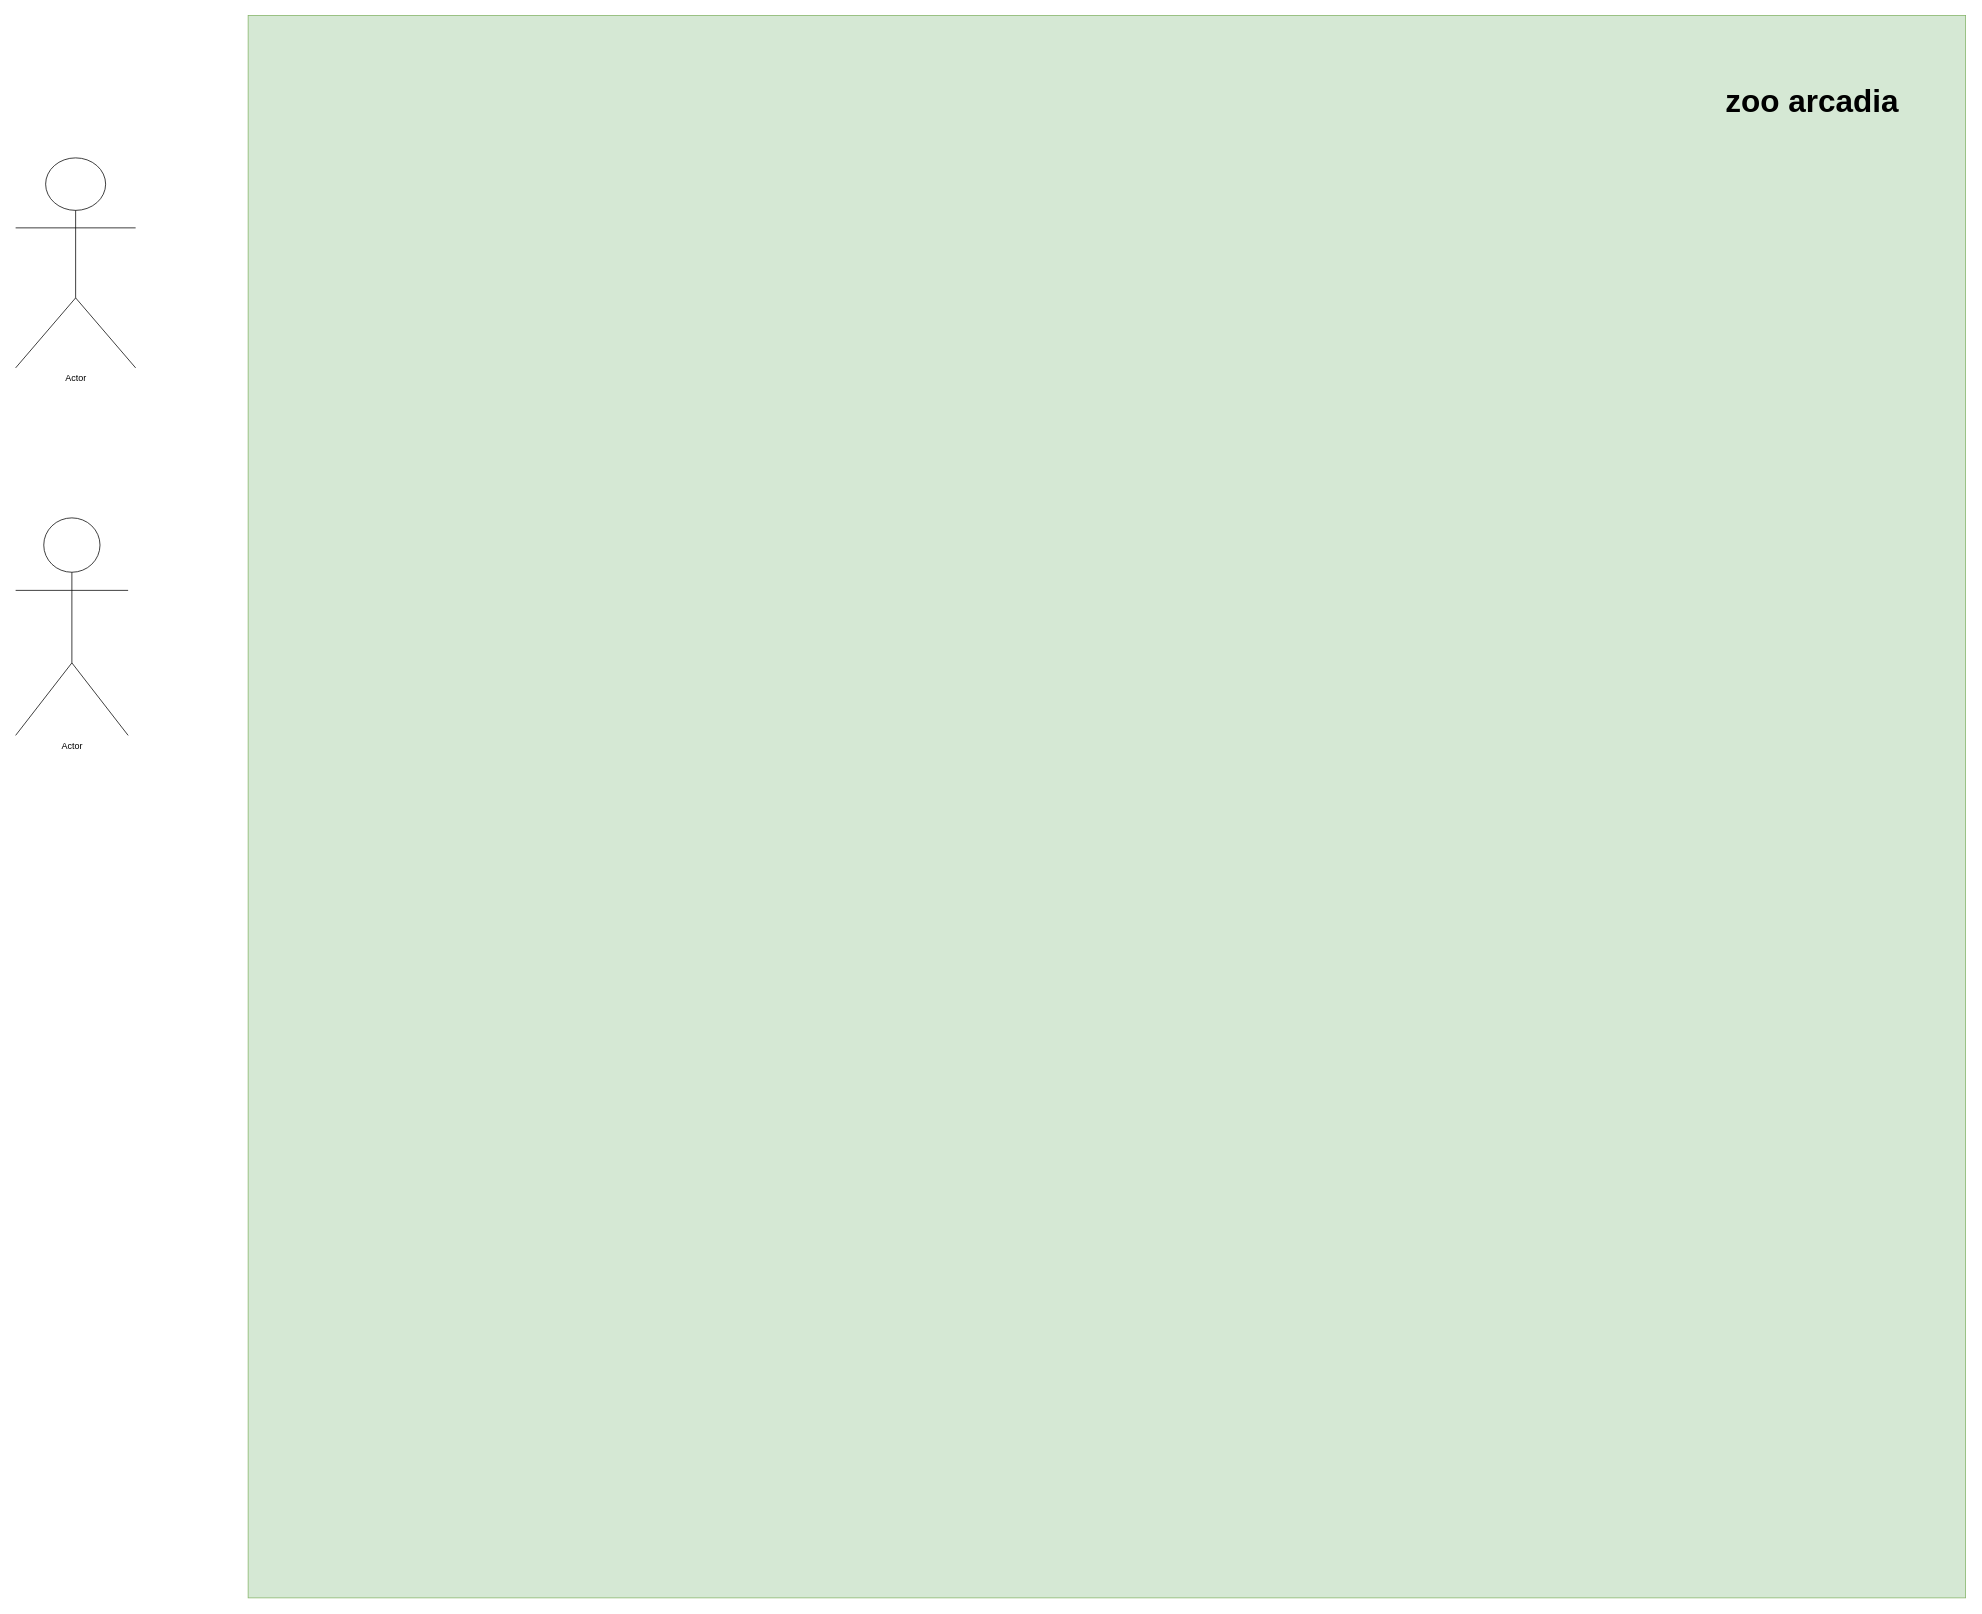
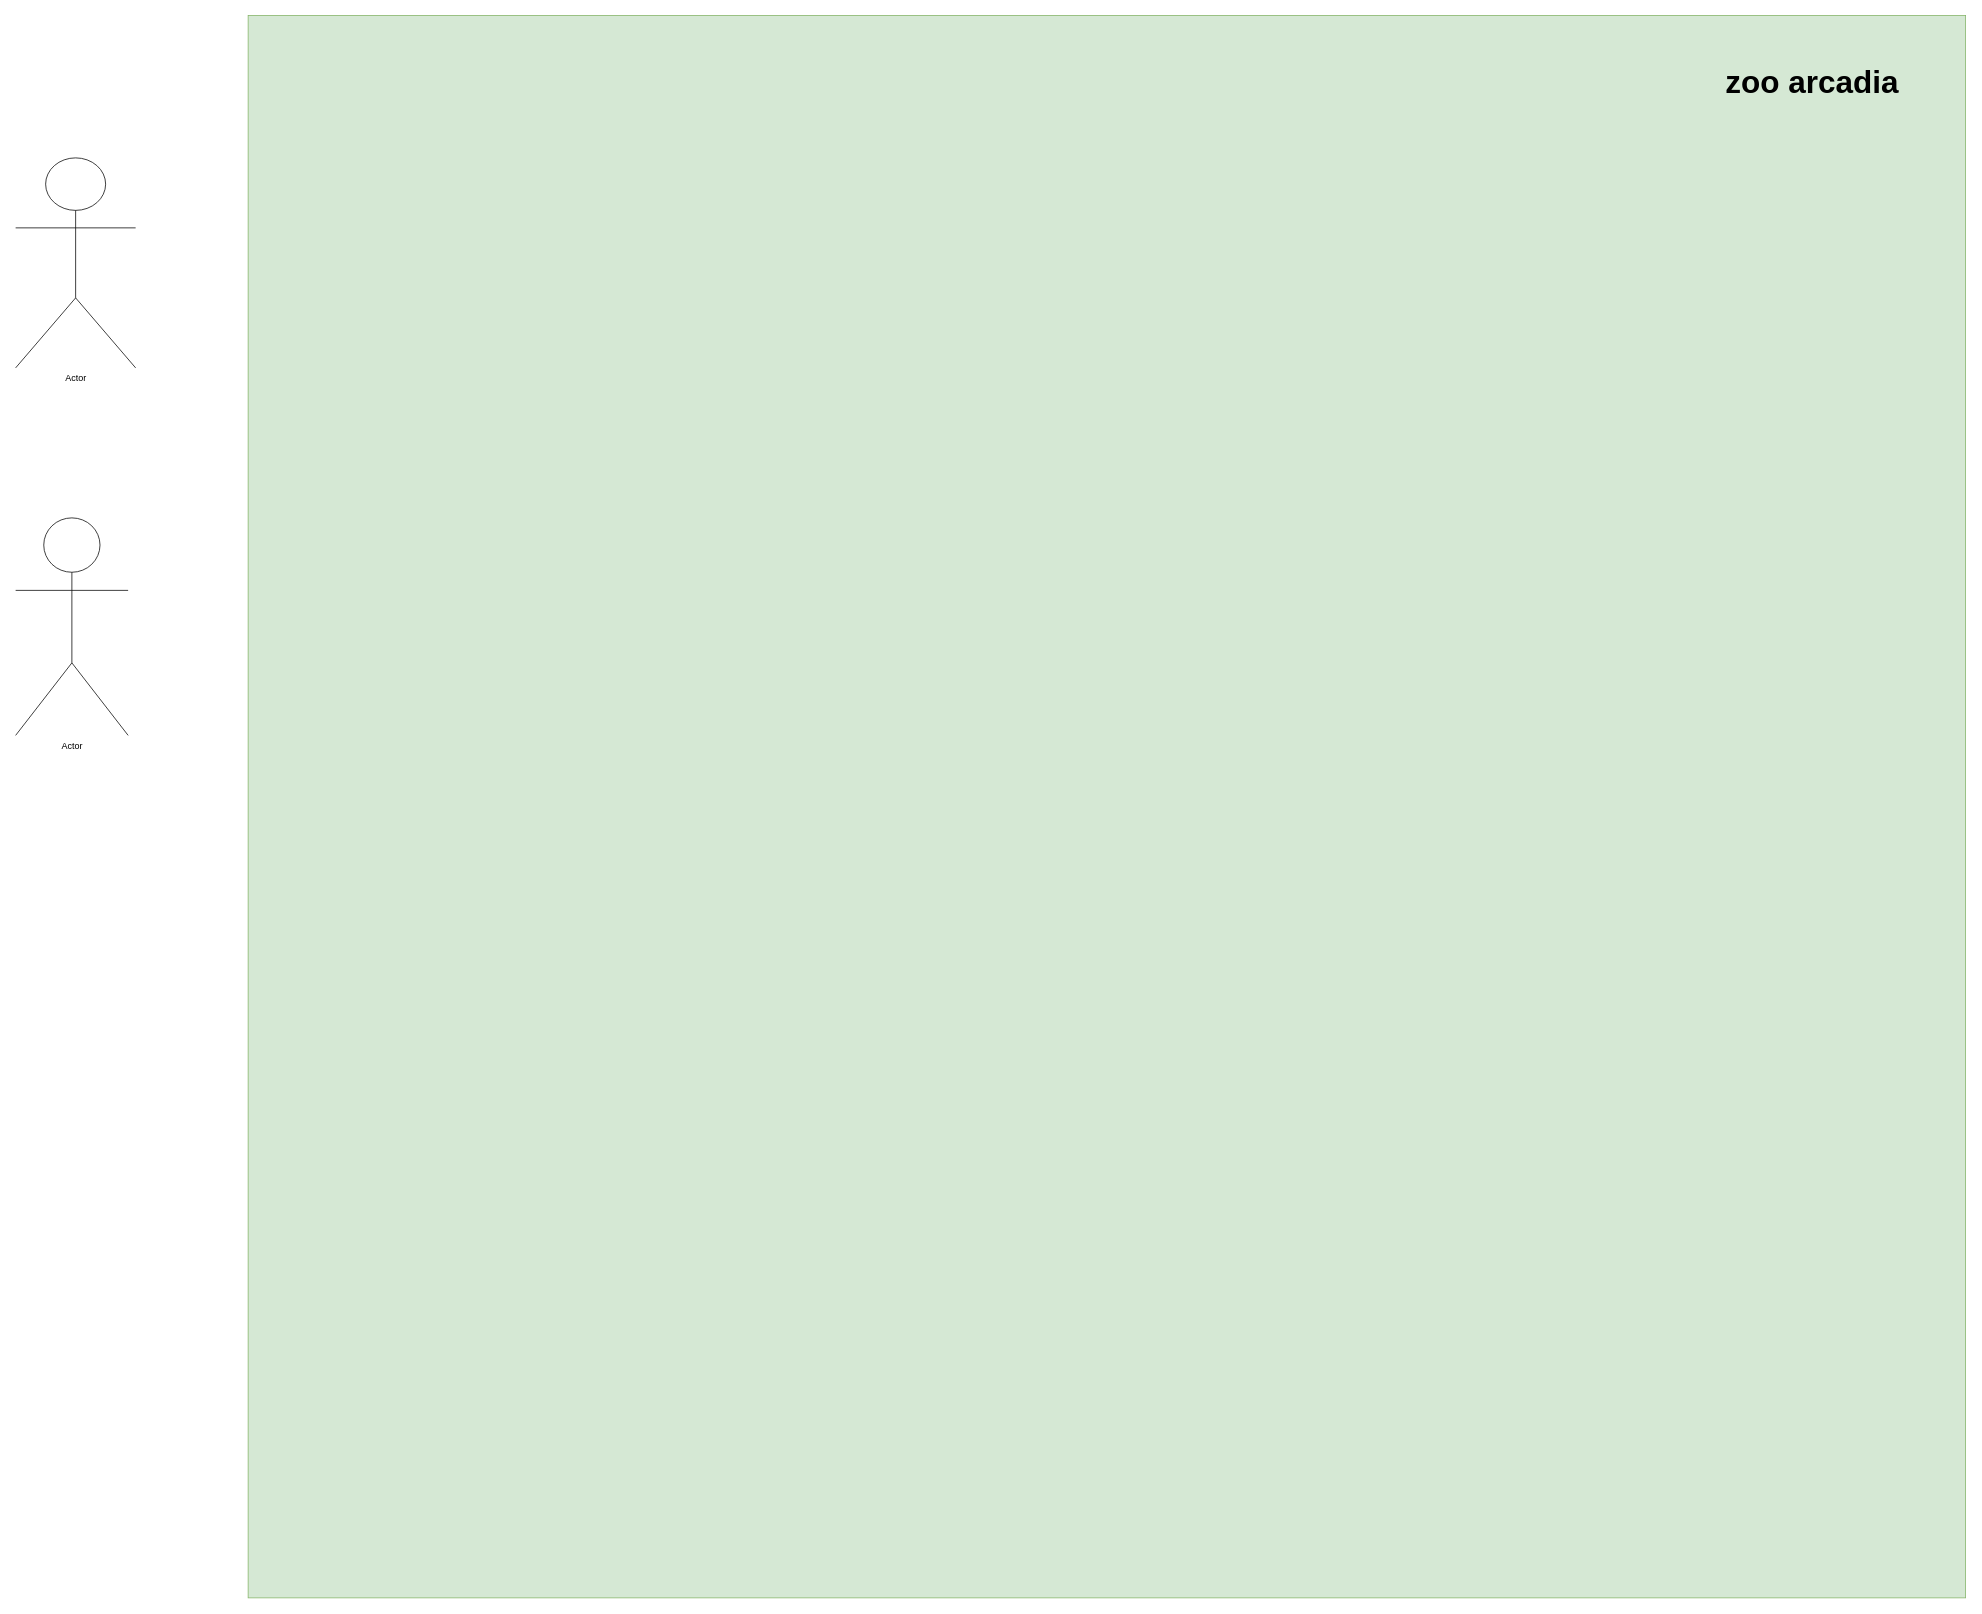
- <mxCell id="3" value="&lt;font style=&quot;font-size: 42px;&quot;&gt;zoo arcadia&lt;/font&gt;" style="text;strokeColor=none;fillColor=none;html=1;fontSize=24;fontStyle=1;verticalAlign=middle;align=center;" vertex="1" parent="1"><mxGeometry x="2280" y="115" width="270" height="40" as="geometry" /></mxCell>
+ <mxCell id="3" value="&lt;font style=&quot;font-size: 42px;&quot;&gt;zoo arcadia&lt;/font&gt;" style="text;strokeColor=none;fillColor=none;html=1;fontSize=24;fontStyle=1;verticalAlign=middle;align=center;" vertex="1" parent="1"><mxGeometry x="2280" y="90" width="270" height="40" as="geometry" /></mxCell>
